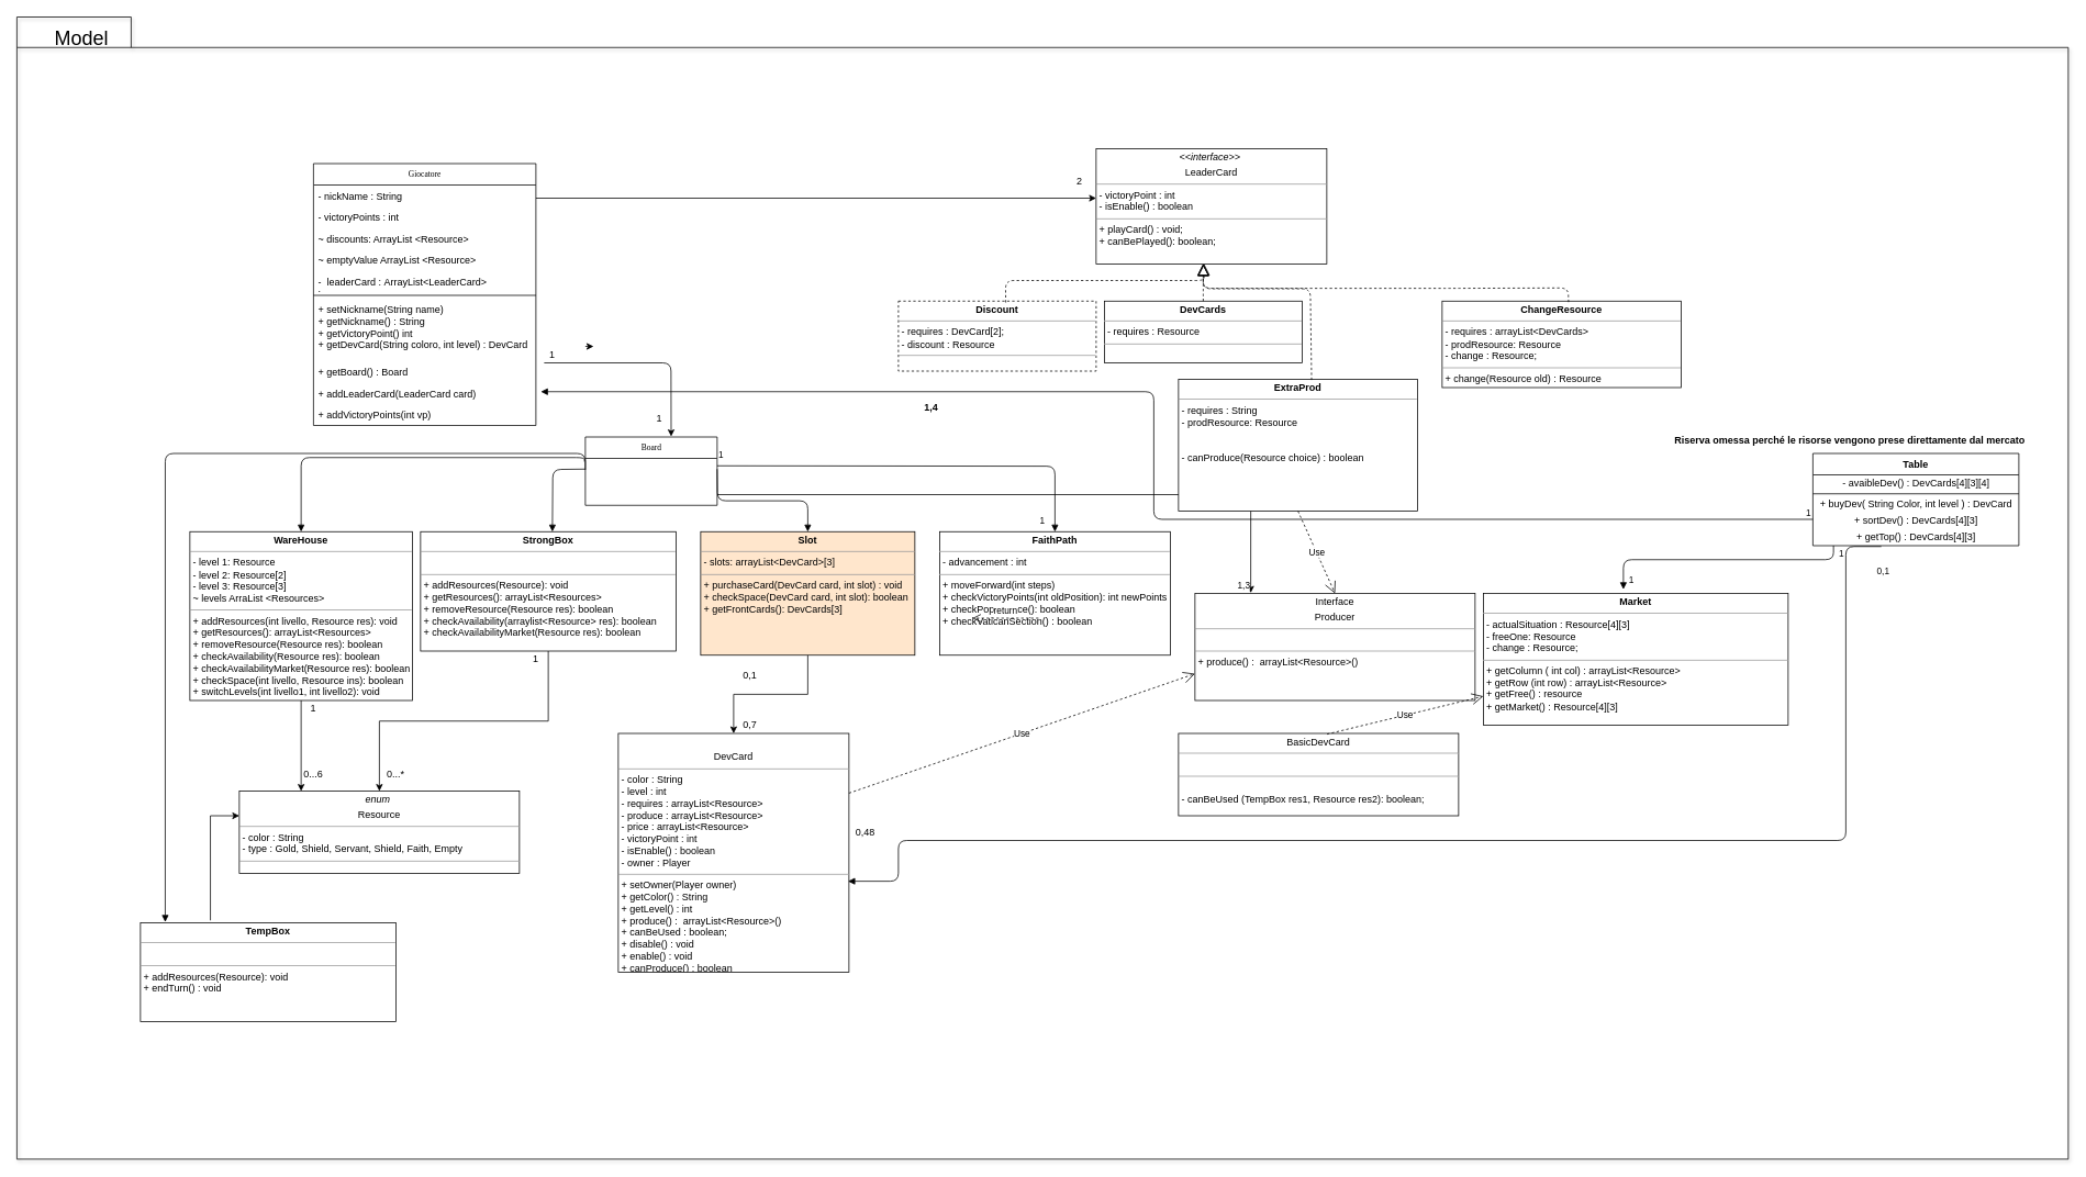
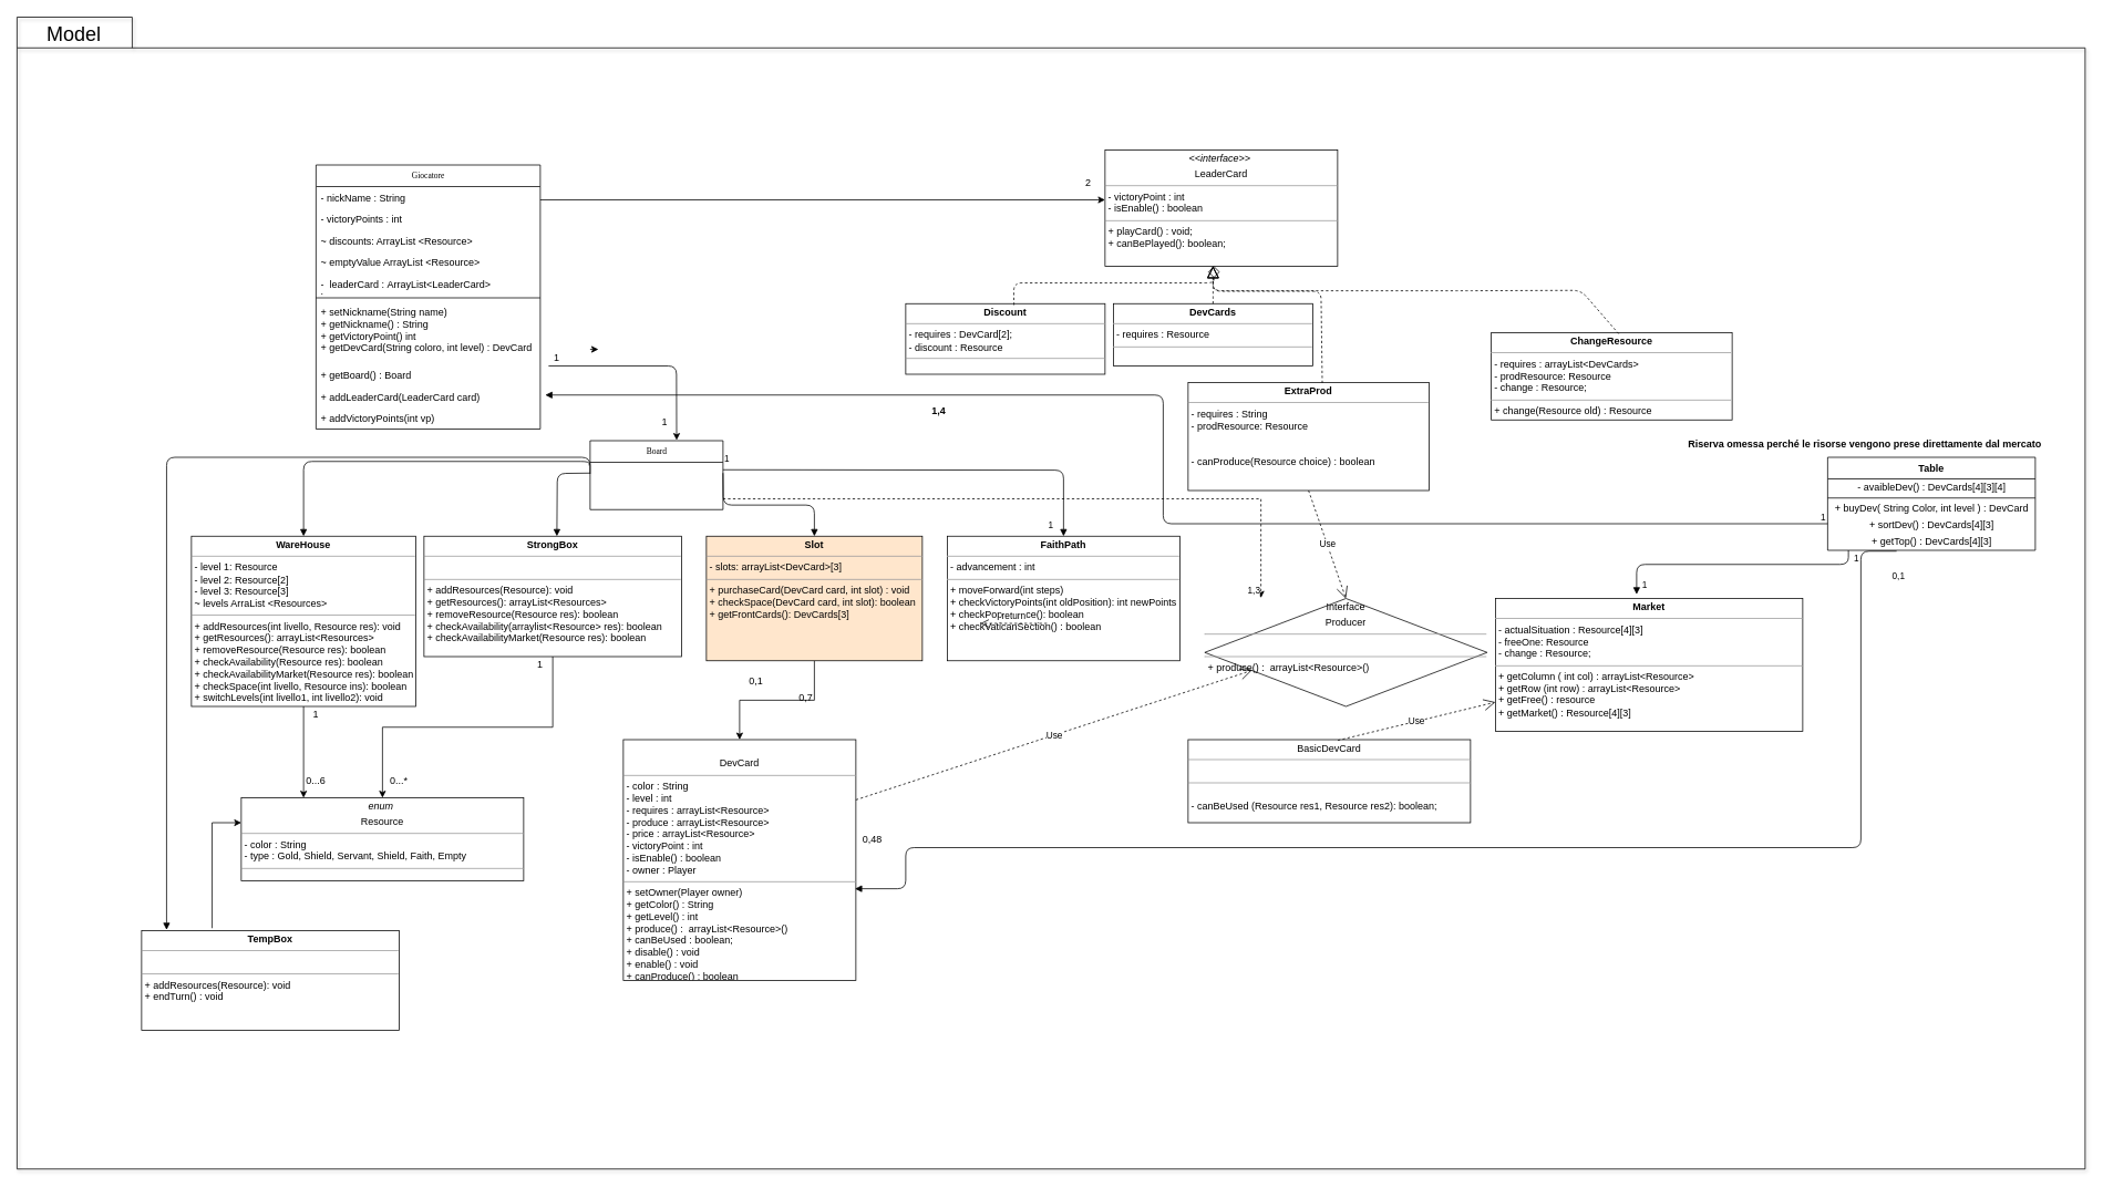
- <mxCell id="73" value="&lt;font style=&quot;font-size: 24px&quot;&gt;Model&lt;/font&gt;" style="text;html=1;strokeColor=none;fillColor=none;align=left;verticalAlign=top;spacingLeft=4;spacingRight=4;whiteSpace=wrap;overflow=hidden;rotatable=0;points=[[0,0.5],[1,0.5]];portConstraint=eastwest;" parent="1" vertex="1"><mxGeometry x="60" y="25" width="100" height="37" as="geometry" /></mxCell>
+ <mxCell id="73" value="&lt;font style=&quot;font-size: 24px&quot;&gt;Model&lt;/font&gt;" style="text;html=1;strokeColor=none;fillColor=none;align=left;verticalAlign=top;spacingLeft=4;spacingRight=4;whiteSpace=wrap;overflow=hidden;rotatable=0;points=[[0,0.5],[1,0.5]];portConstraint=eastwest;" parent="1" vertex="1"><mxGeometry x="50" y="20" width="100" height="37" as="geometry" /></mxCell>
- <mxCell id="39" value="" style="endArrow=block;dashed=1;endFill=0;endSize=12;html=1;exitX=0.543;exitY=0.02;exitDx=0;exitDy=0;exitPerimeter=0;entryX=0.468;entryY=0.997;entryDx=0;entryDy=0;entryPerimeter=0;" parent="1" source="35" target="34" edge="1"><mxGeometry width="160" relative="1" as="geometry"><mxPoint x="1170" y="310" as="sourcePoint" /><mxPoint x="1330" y="310" as="targetPoint" /><Array as="points"><mxPoint x="1220" y="340" /><mxPoint x="1461" y="340" /></Array></mxGeometry></mxCell>
+ <mxCell id="39" value="" style="endArrow=diamond;dashed=1;endFill=0;endSize=12;html=1;exitX=0.543;exitY=0.02;exitDx=0;exitDy=0;exitPerimeter=0;entryX=0.468;entryY=0.997;entryDx=0;entryDy=0;entryPerimeter=0;" parent="1" source="35" target="34" edge="1"><mxGeometry width="160" relative="1" as="geometry"><mxPoint x="1170" y="310" as="sourcePoint" /><mxPoint x="1330" y="310" as="targetPoint" /><Array as="points"><mxPoint x="1220" y="340" /><mxPoint x="1461" y="340" /></Array></mxGeometry></mxCell>
- <mxCell id="35" value="&lt;p style=&quot;margin: 0px ; margin-top: 4px ; text-align: center&quot;&gt;&lt;b&gt;Discount&lt;/b&gt;&lt;/p&gt;&lt;hr size=&quot;1&quot;&gt;&lt;p style=&quot;margin: 0px ; margin-left: 4px&quot;&gt;- requires : DevCard[2];&lt;/p&gt;&lt;p style=&quot;margin: 0px ; margin-left: 4px&quot;&gt;- discount : Resource&lt;/p&gt;&lt;hr size=&quot;1&quot;&gt;&lt;p style=&quot;margin: 0px ; margin-left: 4px&quot;&gt;&lt;br&gt;&lt;/p&gt;" style="verticalAlign=top;align=left;overflow=fill;fontSize=12;fontFamily=Helvetica;html=1;rounded=0;shadow=0;comic=0;labelBackgroundColor=none;strokeWidth=1;dashed=1;" parent="1" vertex="1"><mxGeometry x="1090" y="365" width="240" height="85" as="geometry" /></mxCell>
+ <mxCell id="35" value="&lt;p style=&quot;margin: 0px ; margin-top: 4px ; text-align: center&quot;&gt;&lt;b&gt;Discount&lt;/b&gt;&lt;/p&gt;&lt;hr size=&quot;1&quot;&gt;&lt;p style=&quot;margin: 0px ; margin-left: 4px&quot;&gt;- requires : DevCard[2];&lt;/p&gt;&lt;p style=&quot;margin: 0px ; margin-left: 4px&quot;&gt;- discount : Resource&lt;/p&gt;&lt;hr size=&quot;1&quot;&gt;&lt;p style=&quot;margin: 0px ; margin-left: 4px&quot;&gt;&lt;br&gt;&lt;/p&gt;" style="verticalAlign=top;align=left;overflow=fill;fontSize=12;fontFamily=Helvetica;html=1;rounded=0;shadow=0;comic=0;labelBackgroundColor=none;strokeWidth=1" parent="1" vertex="1"><mxGeometry x="1090" y="365" width="240" height="85" as="geometry" /></mxCell>
- <mxCell id="43" value="&lt;p style=&quot;margin: 0px ; margin-top: 4px ; text-align: center&quot;&gt;&lt;b&gt;ChangeResource&lt;/b&gt;&lt;/p&gt;&lt;hr size=&quot;1&quot;&gt;&lt;p style=&quot;margin: 0px ; margin-left: 4px&quot;&gt;- requires : arrayList&amp;lt;DevCards&amp;gt;&lt;/p&gt;&lt;p style=&quot;margin: 0px ; margin-left: 4px&quot;&gt;- prodResource: Resource&lt;/p&gt;&lt;p style=&quot;margin: 0px ; margin-left: 4px&quot;&gt;- change : Resource;&lt;/p&gt;&lt;hr size=&quot;1&quot;&gt;&lt;p style=&quot;margin: 0px ; margin-left: 4px&quot;&gt;+ change(Resource old) : Resource&lt;/p&gt;" style="verticalAlign=top;align=left;overflow=fill;fontSize=12;fontFamily=Helvetica;html=1;rounded=0;shadow=0;comic=0;labelBackgroundColor=none;strokeWidth=1" parent="1" vertex="1"><mxGeometry x="1750" y="365" width="290" height="105" as="geometry" /></mxCell>
+ <mxCell id="43" value="&lt;p style=&quot;margin: 0px ; margin-top: 4px ; text-align: center&quot;&gt;&lt;b&gt;ChangeResource&lt;/b&gt;&lt;/p&gt;&lt;hr size=&quot;1&quot;&gt;&lt;p style=&quot;margin: 0px ; margin-left: 4px&quot;&gt;- requires : arrayList&amp;lt;DevCards&amp;gt;&lt;/p&gt;&lt;p style=&quot;margin: 0px ; margin-left: 4px&quot;&gt;- prodResource: Resource&lt;/p&gt;&lt;p style=&quot;margin: 0px ; margin-left: 4px&quot;&gt;- change : Resource;&lt;/p&gt;&lt;hr size=&quot;1&quot;&gt;&lt;p style=&quot;margin: 0px ; margin-left: 4px&quot;&gt;+ change(Resource old) : Resource&lt;/p&gt;" style="verticalAlign=top;align=left;overflow=fill;fontSize=12;fontFamily=Helvetica;html=1;rounded=0;shadow=0;comic=0;labelBackgroundColor=none;strokeWidth=1" parent="1" vertex="1"><mxGeometry x="1795" y="400" width="290" height="105" as="geometry" /></mxCell>
- <mxCell id="41" value="&lt;p style=&quot;margin: 0px ; margin-top: 4px ; text-align: center&quot;&gt;&lt;b&gt;ExtraProd&lt;/b&gt;&lt;/p&gt;&lt;hr size=&quot;1&quot;&gt;&lt;p style=&quot;margin: 0px ; margin-left: 4px&quot;&gt;- requires : String&lt;/p&gt;&lt;p style=&quot;margin: 0px ; margin-left: 4px&quot;&gt;- prodResource: Resource&lt;/p&gt;&lt;p style=&quot;margin: 0px ; margin-left: 4px&quot;&gt;&lt;br&gt;&lt;/p&gt;&lt;p style=&quot;margin: 0px ; margin-left: 4px&quot;&gt;&lt;br&gt;&lt;/p&gt;&lt;p style=&quot;margin: 0px ; margin-left: 4px&quot;&gt;- canProduce(Resource choice) : boolean&lt;/p&gt;" style="verticalAlign=top;align=left;overflow=fill;fontSize=12;fontFamily=Helvetica;html=1;rounded=0;shadow=0;comic=0;labelBackgroundColor=none;strokeWidth=1" parent="1" vertex="1"><mxGeometry x="1430" y="460" width="290" height="160" as="geometry" /></mxCell>
+ <mxCell id="41" value="&lt;p style=&quot;margin: 0px ; margin-top: 4px ; text-align: center&quot;&gt;&lt;b&gt;ExtraProd&lt;/b&gt;&lt;/p&gt;&lt;hr size=&quot;1&quot;&gt;&lt;p style=&quot;margin: 0px ; margin-left: 4px&quot;&gt;- requires : String&lt;/p&gt;&lt;p style=&quot;margin: 0px ; margin-left: 4px&quot;&gt;- prodResource: Resource&lt;/p&gt;&lt;p style=&quot;margin: 0px ; margin-left: 4px&quot;&gt;&lt;br&gt;&lt;/p&gt;&lt;p style=&quot;margin: 0px ; margin-left: 4px&quot;&gt;&lt;br&gt;&lt;/p&gt;&lt;p style=&quot;margin: 0px ; margin-left: 4px&quot;&gt;- canProduce(Resource choice) : boolean&lt;/p&gt;" style="verticalAlign=top;align=left;overflow=fill;fontSize=12;fontFamily=Helvetica;html=1;rounded=0;shadow=0;comic=0;labelBackgroundColor=none;strokeWidth=1" parent="1" vertex="1"><mxGeometry x="1430" y="460" width="290" height="130" as="geometry" /></mxCell>
- <mxCell id="14" style="edgeStyle=orthogonalEdgeStyle;rounded=0;orthogonalLoop=1;jettySize=auto;html=1;entryX=0.199;entryY=-0.005;entryDx=0;entryDy=0;entryPerimeter=0;" edge="1" parent="1" source="15" target="74"><mxGeometry relative="1" as="geometry"><Array as="points"><mxPoint x="1518" y="600" /></Array></mxGeometry></mxCell>
+ <mxCell id="14" style="edgeStyle=orthogonalEdgeStyle;rounded=0;orthogonalLoop=1;jettySize=auto;html=1;entryX=0.199;entryY=-0.005;entryDx=0;entryDy=0;entryPerimeter=0;dashed=1;" edge="1" parent="1" source="15" target="74"><mxGeometry relative="1" as="geometry"><Array as="points"><mxPoint x="1518" y="600" /></Array></mxGeometry></mxCell>
- <mxCell id="74" value="&lt;p style=&quot;margin: 0px ; margin-top: 4px ; text-align: center&quot;&gt;Interface&lt;br&gt;&lt;/p&gt;&lt;p style=&quot;margin: 0px ; margin-top: 4px ; text-align: center&quot;&gt;Producer&lt;/p&gt;&lt;hr size=&quot;1&quot;&gt;&lt;p style=&quot;margin: 0px ; margin-left: 4px&quot;&gt;&lt;br&gt;&lt;/p&gt;&lt;hr size=&quot;1&quot;&gt;&lt;p style=&quot;margin: 0px ; margin-left: 4px&quot;&gt;+ produce() : &amp;nbsp;arrayList&amp;lt;Resource&amp;gt;()&lt;br&gt;&lt;/p&gt;&lt;p style=&quot;margin: 0px ; margin-left: 4px&quot;&gt;&lt;br&gt;&lt;/p&gt;&lt;p style=&quot;margin: 0px ; margin-left: 4px&quot;&gt;&lt;br&gt;&lt;/p&gt;&lt;p style=&quot;margin: 0px ; margin-left: 4px&quot;&gt;&lt;br&gt;&lt;/p&gt;&lt;p style=&quot;margin: 0px ; margin-left: 4px&quot;&gt;&lt;br&gt;&lt;/p&gt;" style="verticalAlign=top;align=left;overflow=fill;fontSize=12;fontFamily=Helvetica;html=1;rounded=0;shadow=0;comic=0;labelBackgroundColor=none;strokeWidth=1" parent="1" vertex="1"><mxGeometry x="1450" y="720" width="340" height="130" as="geometry" /></mxCell>
+ <mxCell id="74" value="&lt;p style=&quot;margin: 0px ; margin-top: 4px ; text-align: center&quot;&gt;Interface&lt;br&gt;&lt;/p&gt;&lt;p style=&quot;margin: 0px ; margin-top: 4px ; text-align: center&quot;&gt;Producer&lt;/p&gt;&lt;hr size=&quot;1&quot;&gt;&lt;p style=&quot;margin: 0px ; margin-left: 4px&quot;&gt;&lt;br&gt;&lt;/p&gt;&lt;hr size=&quot;1&quot;&gt;&lt;p style=&quot;margin: 0px ; margin-left: 4px&quot;&gt;+ produce() : &amp;nbsp;arrayList&amp;lt;Resource&amp;gt;()&lt;br&gt;&lt;/p&gt;&lt;p style=&quot;margin: 0px ; margin-left: 4px&quot;&gt;&lt;br&gt;&lt;/p&gt;&lt;p style=&quot;margin: 0px ; margin-left: 4px&quot;&gt;&lt;br&gt;&lt;/p&gt;&lt;p style=&quot;margin: 0px ; margin-left: 4px&quot;&gt;&lt;br&gt;&lt;/p&gt;&lt;p style=&quot;margin: 0px ; margin-left: 4px&quot;&gt;&lt;br&gt;&lt;/p&gt;" style="rhombus;verticalAlign=top;align=left;overflow=fill;fontSize=12;fontFamily=Helvetica;html=1;shadow=0;comic=0;labelBackgroundColor=none;strokeWidth=1;" parent="1" vertex="1"><mxGeometry x="1450" y="720" width="340" height="130" as="geometry" /></mxCell>
- <mxCell id="32" value="0,7" style="text;html=1;strokeColor=none;fillColor=none;align=center;verticalAlign=middle;whiteSpace=wrap;rounded=0;" parent="1" vertex="1"><mxGeometry x="890" y="870" width="40" height="20" as="geometry" /></mxCell>
+ <mxCell id="32" value="0,7" style="text;html=1;strokeColor=none;fillColor=none;align=center;verticalAlign=middle;whiteSpace=wrap;rounded=0;" parent="1" vertex="1"><mxGeometry x="950" y="830" width="40" height="20" as="geometry" /></mxCell>
- <mxCell id="53" value="&lt;p style=&quot;margin: 0px ; margin-top: 4px ; text-align: center&quot;&gt;BasicDevCard&lt;br&gt;&lt;/p&gt;&lt;hr size=&quot;1&quot;&gt;&lt;p style=&quot;margin: 0px ; margin-left: 4px&quot;&gt;&lt;br&gt;&lt;/p&gt;&lt;hr size=&quot;1&quot;&gt;&lt;p style=&quot;margin: 0px ; margin-left: 4px&quot;&gt;&lt;br&gt;&lt;/p&gt;&lt;p style=&quot;margin: 0px ; margin-left: 4px&quot;&gt;- canBeUsed (TempBox res1, Resource res2): boolean;&lt;/p&gt;&lt;p style=&quot;margin: 0px ; margin-left: 4px&quot;&gt;&lt;br&gt;&lt;/p&gt;&lt;p style=&quot;margin: 0px ; margin-left: 4px&quot;&gt;&lt;br&gt;&lt;/p&gt;" style="verticalAlign=top;align=left;overflow=fill;fontSize=12;fontFamily=Helvetica;html=1;rounded=0;shadow=0;comic=0;labelBackgroundColor=none;strokeWidth=1" parent="1" vertex="1"><mxGeometry x="1430" y="890" width="340" height="100" as="geometry" /></mxCell>
+ <mxCell id="53" value="&lt;p style=&quot;margin: 0px ; margin-top: 4px ; text-align: center&quot;&gt;BasicDevCard&lt;br&gt;&lt;/p&gt;&lt;hr size=&quot;1&quot;&gt;&lt;p style=&quot;margin: 0px ; margin-left: 4px&quot;&gt;&lt;br&gt;&lt;/p&gt;&lt;hr size=&quot;1&quot;&gt;&lt;p style=&quot;margin: 0px ; margin-left: 4px&quot;&gt;&lt;br&gt;&lt;/p&gt;&lt;p style=&quot;margin: 0px ; margin-left: 4px&quot;&gt;- canBeUsed (Resource res1, Resource res2): boolean;&lt;/p&gt;&lt;p style=&quot;margin: 0px ; margin-left: 4px&quot;&gt;&lt;br&gt;&lt;/p&gt;&lt;p style=&quot;margin: 0px ; margin-left: 4px&quot;&gt;&lt;br&gt;&lt;/p&gt;" style="verticalAlign=top;align=left;overflow=fill;fontSize=12;fontFamily=Helvetica;html=1;rounded=0;shadow=0;comic=0;labelBackgroundColor=none;strokeWidth=1" parent="1" vertex="1"><mxGeometry x="1430" y="890" width="340" height="100" as="geometry" /></mxCell>
